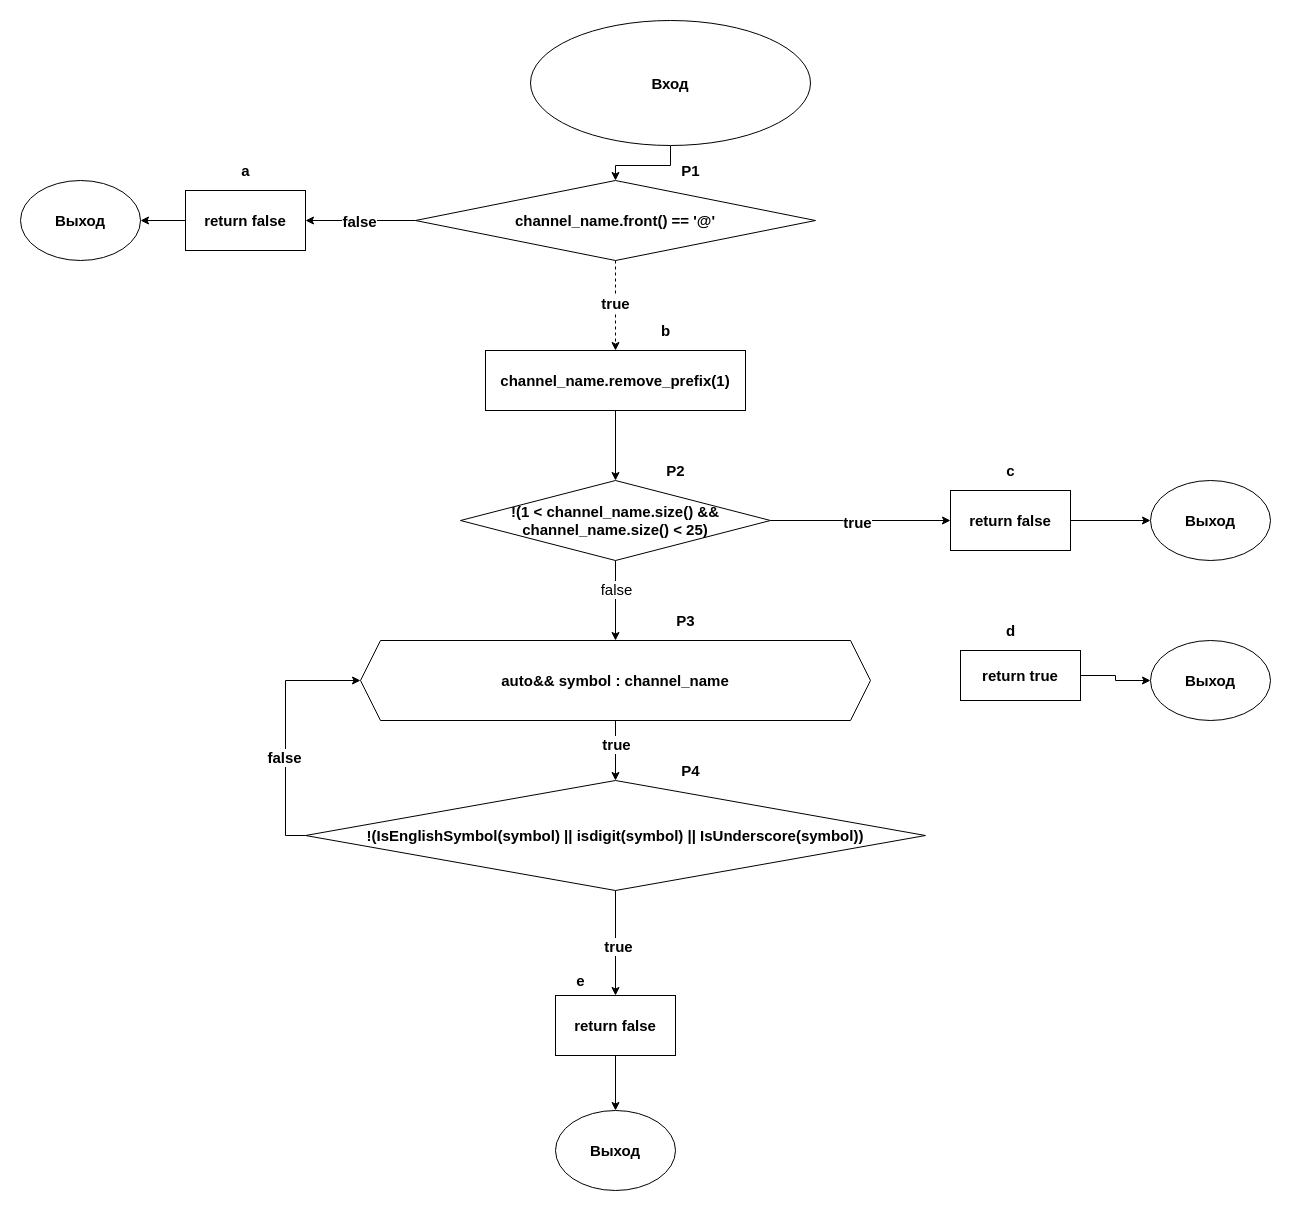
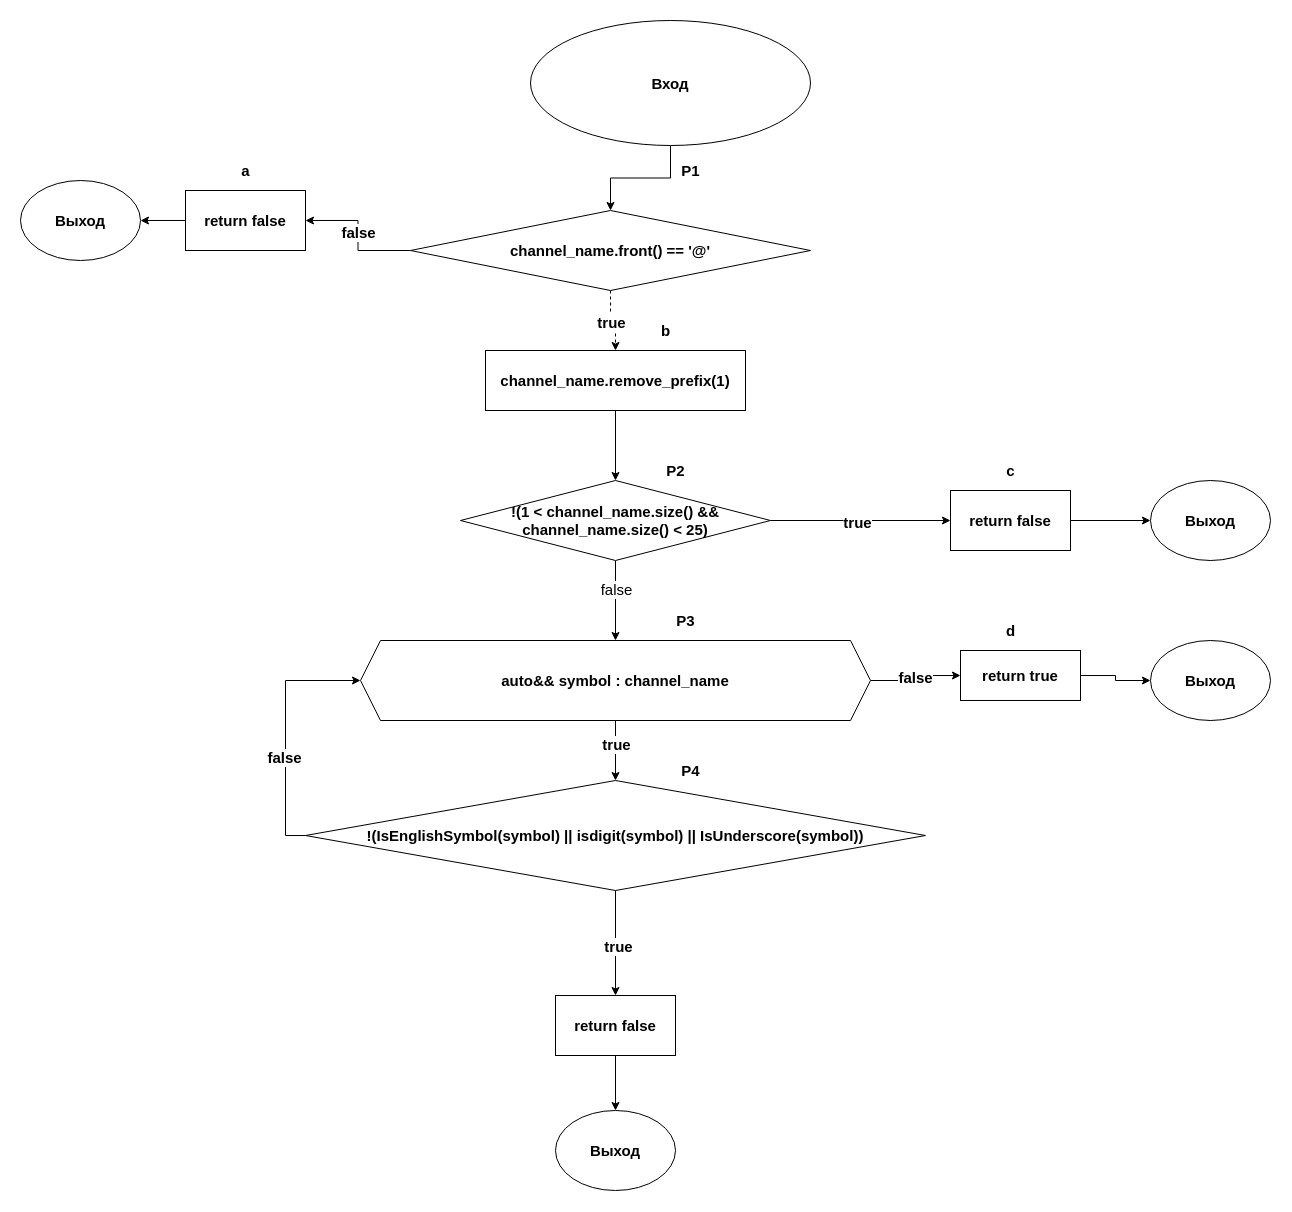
- <mxCell id="8" value="channel_name.front() == '@'" style="rhombus;whiteSpace=wrap;html=1;fontSize=15;fontStyle=1;" vertex="1" parent="1"><mxGeometry x="415" y="180" width="400" height="80" as="geometry" /></mxCell>
+ <mxCell id="8" value="channel_name.front() == '@'" style="rhombus;whiteSpace=wrap;html=1;fontSize=15;fontStyle=1;" vertex="1" parent="1"><mxGeometry x="410" y="210" width="400" height="80" as="geometry" /></mxCell>
+ <mxCell id="23" value="false" style="edgeStyle=orthogonalEdgeStyle;rounded=0;orthogonalLoop=1;jettySize=auto;html=1;fontSize=15;fontStyle=1" edge="1" parent="1" source="24" target="33"><mxGeometry relative="1" as="geometry" /></mxCell>
- <mxCell id="44" value="e" style="text;html=1;align=center;verticalAlign=middle;resizable=0;points=[];autosize=1;strokeColor=none;fillColor=none;fontSize=15;fontStyle=1" vertex="1" parent="1"><mxGeometry x="570" y="970" width="20" height="20" as="geometry" /></mxCell>
